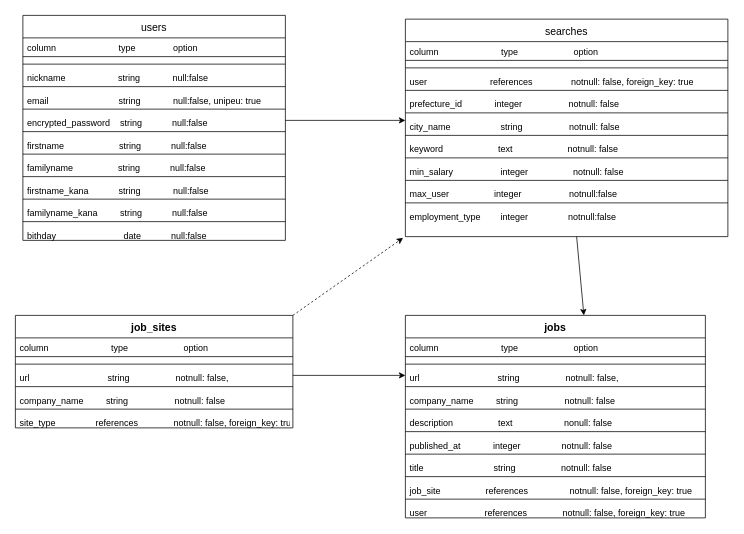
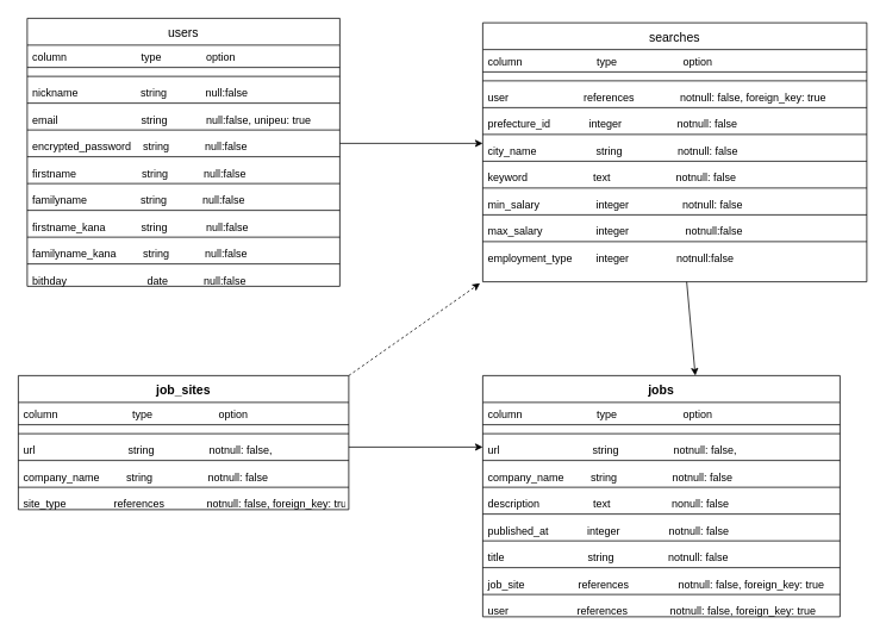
- <mxCell id="36" value="max_user                  integer                   notnull:false" style="text;strokeColor=none;fillColor=none;spacingLeft=4;spacingRight=4;overflow=hidden;rotatable=0;points=[[0,0.5],[1,0.5]];portConstraint=eastwest;fontSize=12;" parent="22" vertex="1"><mxGeometry y="220" width="430" height="20" as="geometry" /></mxCell>
+ <mxCell id="36" value="max_salary                  integer                   notnull:false" style="text;strokeColor=none;fillColor=none;spacingLeft=4;spacingRight=4;overflow=hidden;rotatable=0;points=[[0,0.5],[1,0.5]];portConstraint=eastwest;fontSize=12;" parent="22" vertex="1"><mxGeometry y="220" width="430" height="20" as="geometry" /></mxCell>
